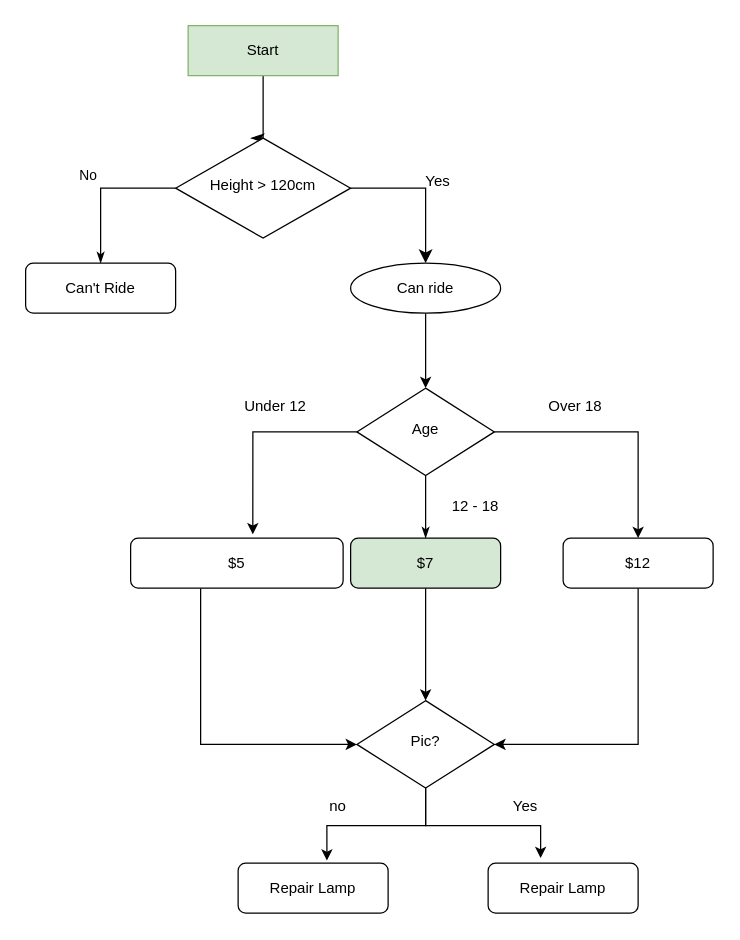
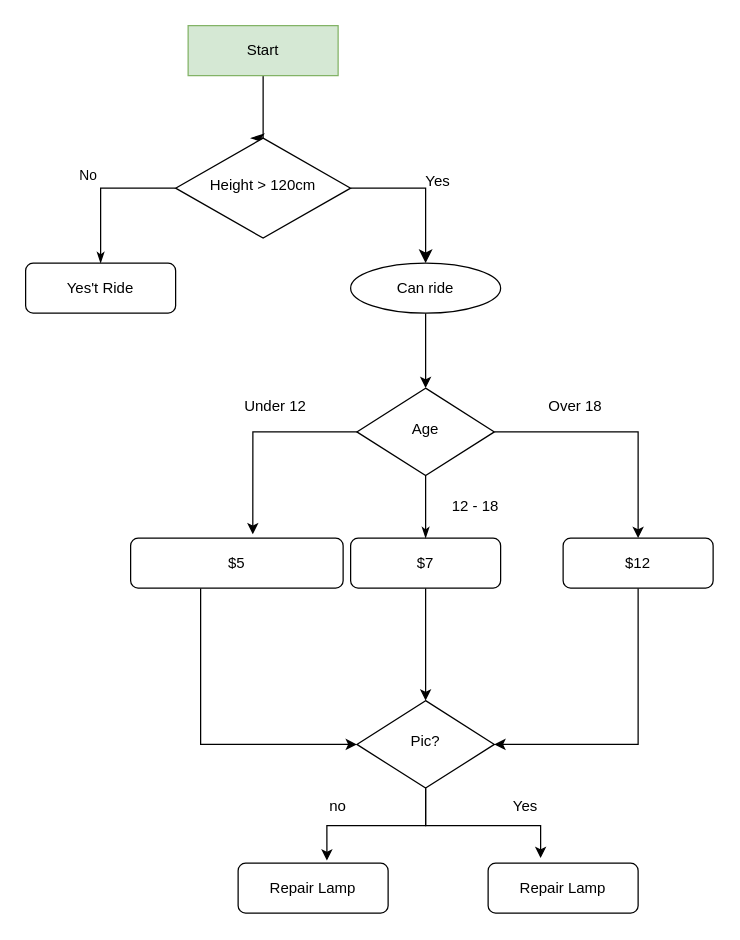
- <mxCell id="11" value="Can't Ride" style="rounded=1;whiteSpace=wrap;html=1;fontSize=12;glass=0;strokeWidth=1;shadow=0;" parent="1" vertex="1"><mxGeometry x="20" y="210" width="120" height="40" as="geometry" /></mxCell>
+ <mxCell id="11" value="Yes't Ride" style="rounded=1;whiteSpace=wrap;html=1;fontSize=12;glass=0;strokeWidth=1;shadow=0;" parent="1" vertex="1"><mxGeometry x="20" y="210" width="120" height="40" as="geometry" /></mxCell>
- <mxCell id="13" value="$7" style="rounded=1;whiteSpace=wrap;html=1;fontSize=12;glass=0;strokeWidth=1;shadow=0;fillColor=#d5e8d4;" vertex="1" parent="1"><mxGeometry x="280" y="430" width="120" height="40" as="geometry" /></mxCell>
+ <mxCell id="13" value="$7" style="rounded=1;whiteSpace=wrap;html=1;fontSize=12;glass=0;strokeWidth=1;shadow=0;" vertex="1" parent="1"><mxGeometry x="280" y="430" width="120" height="40" as="geometry" /></mxCell>
